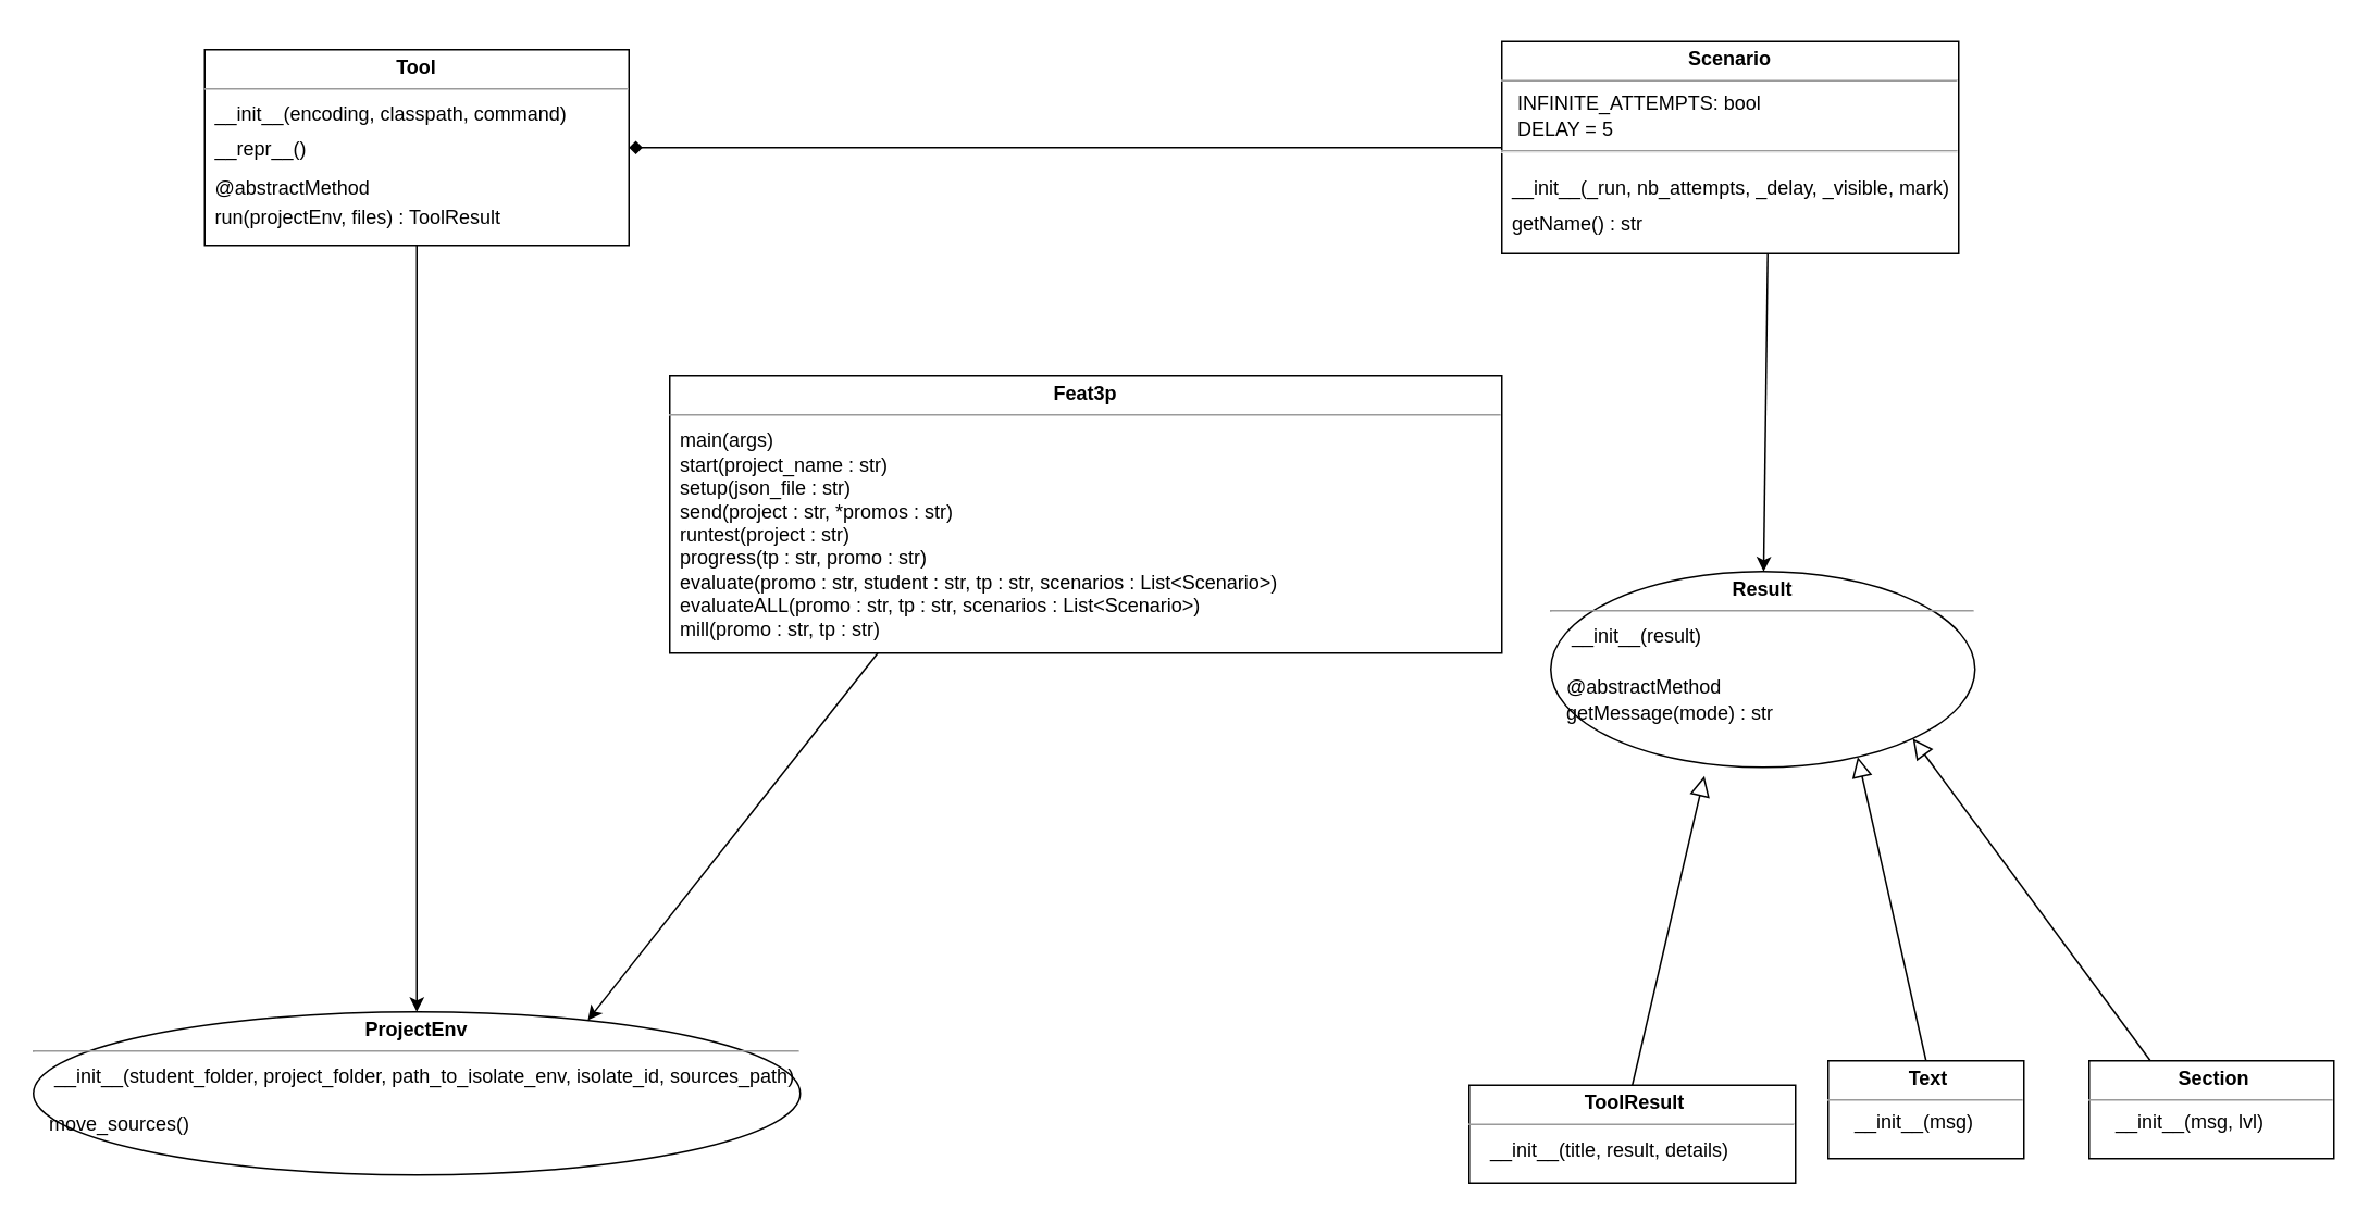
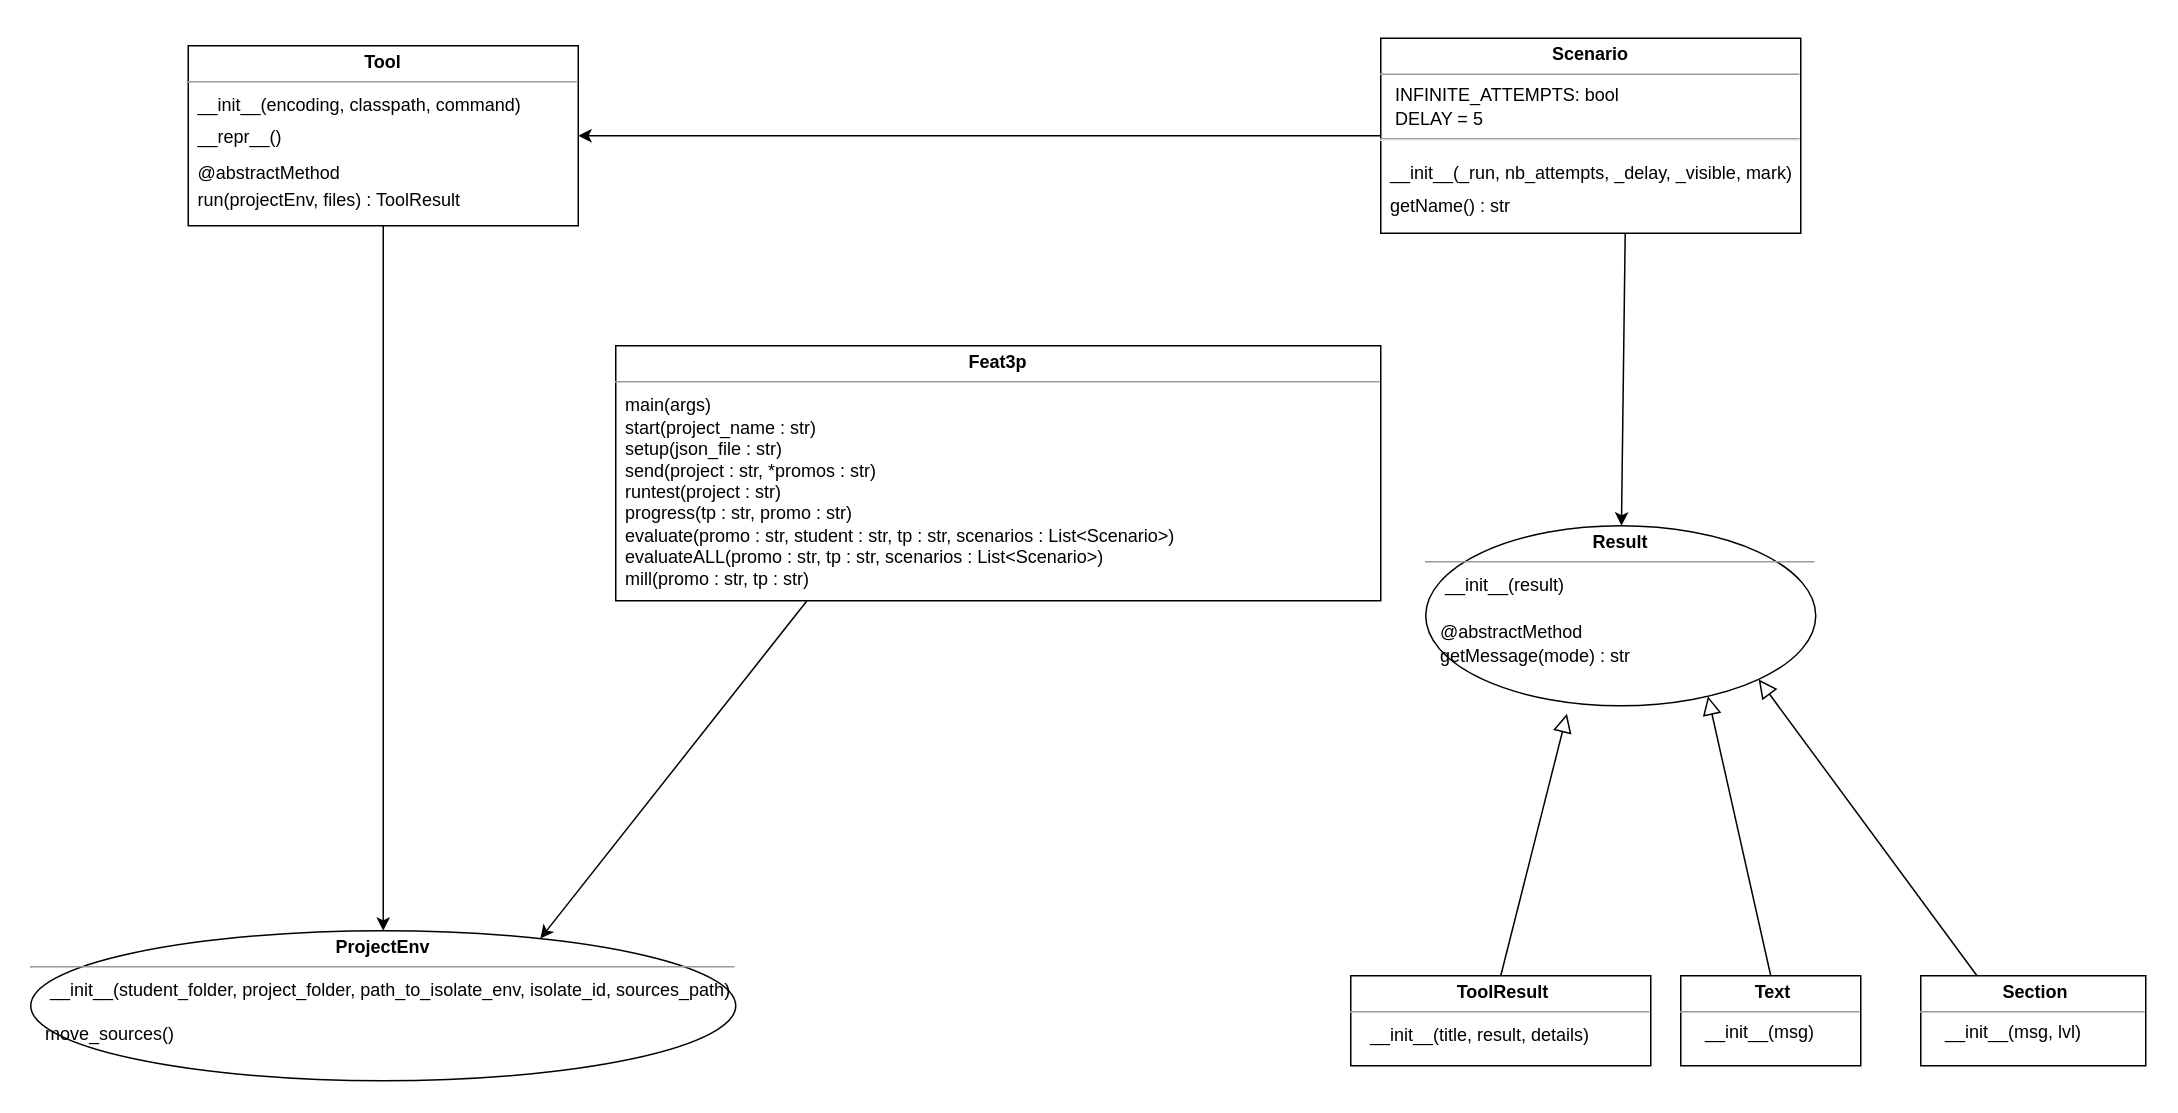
- <mxCell id="3" style="rounded=0;orthogonalLoop=1;jettySize=auto;html=1;entryX=1;entryY=0.5;entryDx=0;entryDy=0;endArrow=diamond;" parent="1" source="4" target="5" edge="1"><mxGeometry relative="1" as="geometry" /></mxCell>
+ <mxCell id="3" style="rounded=0;orthogonalLoop=1;jettySize=auto;html=1;entryX=1;entryY=0.5;entryDx=0;entryDy=0;" parent="1" source="4" target="5" edge="1"><mxGeometry relative="1" as="geometry" /></mxCell>
- <mxCell id="10" value="&lt;p style=&quot;margin: 4px 0px 0px ; text-align: center&quot;&gt;&lt;b&gt;&amp;nbsp;ToolResult&lt;/b&gt;&lt;/p&gt;&lt;hr size=&quot;1&quot;&gt;&lt;div style=&quot;height: 2px&quot;&gt;&lt;span&gt;&amp;nbsp;&amp;nbsp;&lt;/span&gt;&amp;nbsp; &amp;nbsp;&lt;/div&gt;&amp;nbsp; &amp;nbsp; __init__(title, result, details)" style="verticalAlign=top;align=left;overflow=fill;fontSize=12;fontFamily=Helvetica;html=1;" parent="1" vertex="1"><mxGeometry x="900" y="665" width="200" height="60" as="geometry" /></mxCell>
+ <mxCell id="10" value="&lt;p style=&quot;margin: 4px 0px 0px ; text-align: center&quot;&gt;&lt;b&gt;&amp;nbsp;ToolResult&lt;/b&gt;&lt;/p&gt;&lt;hr size=&quot;1&quot;&gt;&lt;div style=&quot;height: 2px&quot;&gt;&lt;span&gt;&amp;nbsp;&amp;nbsp;&lt;/span&gt;&amp;nbsp; &amp;nbsp;&lt;/div&gt;&amp;nbsp; &amp;nbsp; __init__(title, result, details)" style="verticalAlign=top;align=left;overflow=fill;fontSize=12;fontFamily=Helvetica;html=1;" parent="1" vertex="1"><mxGeometry x="900" y="650" width="200" height="60" as="geometry" /></mxCell>
